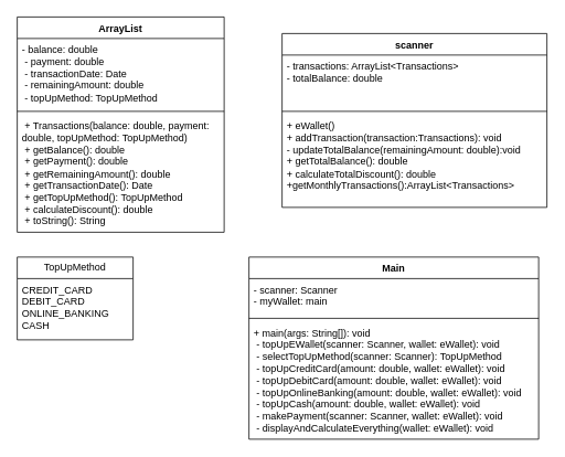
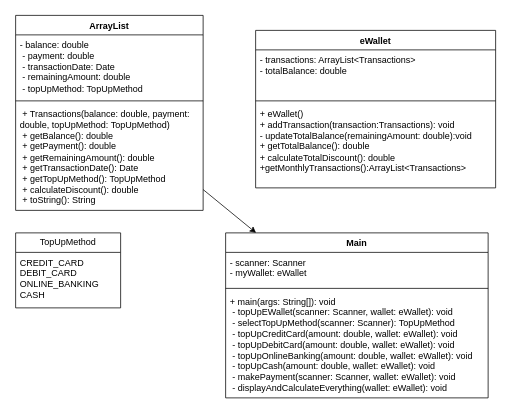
- <mxCell id="6" value="scanner" style="swimlane;fontStyle=1;align=center;verticalAlign=top;childLayout=stackLayout;horizontal=1;startSize=26;horizontalStack=0;resizeParent=1;resizeParentMax=0;resizeLast=0;collapsible=1;marginBottom=0;whiteSpace=wrap;html=1;" vertex="1" parent="1"><mxGeometry x="340" y="40" width="320" height="210" as="geometry" /></mxCell>
+ <mxCell id="6" value="eWallet" style="swimlane;fontStyle=1;align=center;verticalAlign=top;childLayout=stackLayout;horizontal=1;startSize=26;horizontalStack=0;resizeParent=1;resizeParentMax=0;resizeLast=0;collapsible=1;marginBottom=0;whiteSpace=wrap;html=1;" vertex="1" parent="1"><mxGeometry x="340" y="40" width="320" height="210" as="geometry" /></mxCell>
+ <mxCell id="16" value="" style="endArrow=classic;html=1;rounded=0;" edge="1" parent="1" source="2" target="10"><mxGeometry width="50" height="50" relative="1" as="geometry"><mxPoint x="370" y="280" as="sourcePoint" /><mxPoint x="420" y="230" as="targetPoint" /></mxGeometry></mxCell>
- <mxCell id="11" value="- scanner: Scanner&amp;nbsp;&lt;br&gt;- myWallet: main" style="text;strokeColor=none;fillColor=none;align=left;verticalAlign=top;spacingLeft=4;spacingRight=4;overflow=hidden;rotatable=0;points=[[0,0.5],[1,0.5]];portConstraint=eastwest;whiteSpace=wrap;html=1;" vertex="1" parent="10"><mxGeometry y="26" width="350" height="44" as="geometry" /></mxCell>
+ <mxCell id="11" value="- scanner: Scanner&amp;nbsp;&lt;br&gt;- myWallet: eWallet" style="text;strokeColor=none;fillColor=none;align=left;verticalAlign=top;spacingLeft=4;spacingRight=4;overflow=hidden;rotatable=0;points=[[0,0.5],[1,0.5]];portConstraint=eastwest;whiteSpace=wrap;html=1;" vertex="1" parent="10"><mxGeometry y="26" width="350" height="44" as="geometry" /></mxCell>
